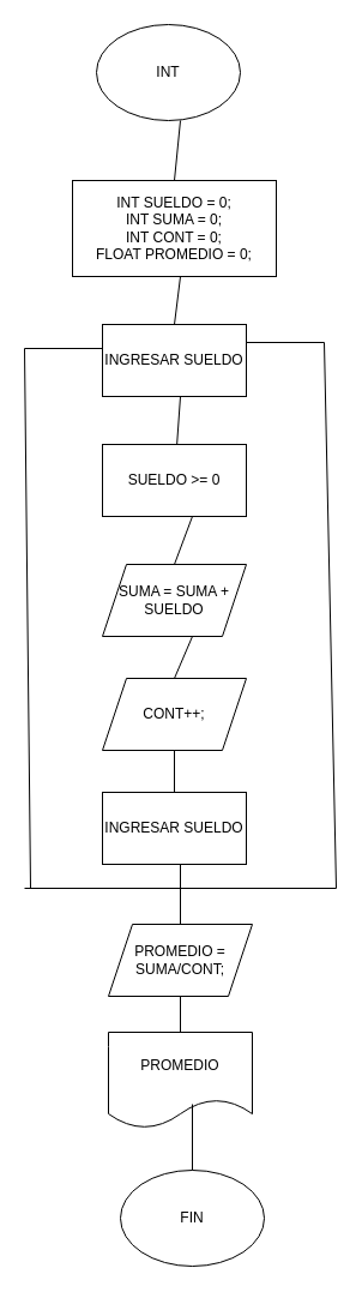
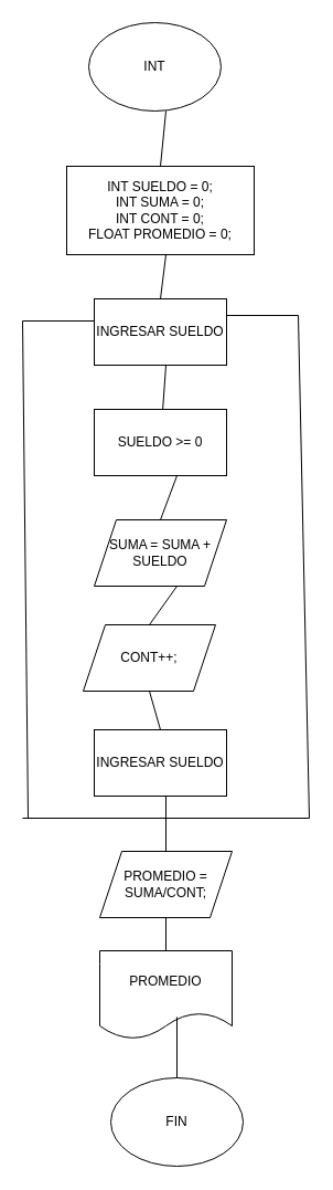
- <mxCell id="7" value="CONT++;" style="shape=parallelogram;perimeter=parallelogramPerimeter;whiteSpace=wrap;html=1;fixedSize=1;" vertex="1" parent="1"><mxGeometry x="85" y="565" width="120" height="60" as="geometry" /></mxCell>
+ <mxCell id="7" value="CONT++;" style="shape=parallelogram;perimeter=parallelogramPerimeter;whiteSpace=wrap;html=1;fixedSize=1;" vertex="1" parent="1"><mxGeometry x="75" y="565" width="120" height="60" as="geometry" /></mxCell>
